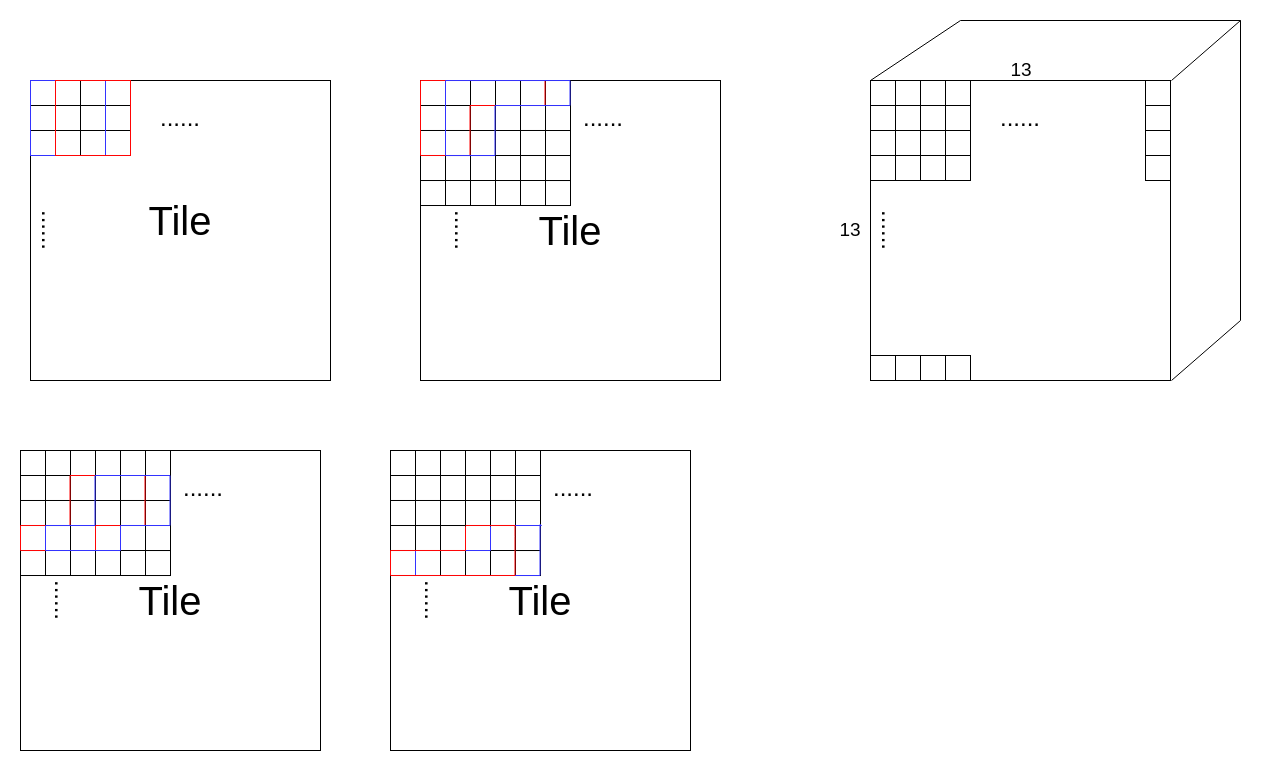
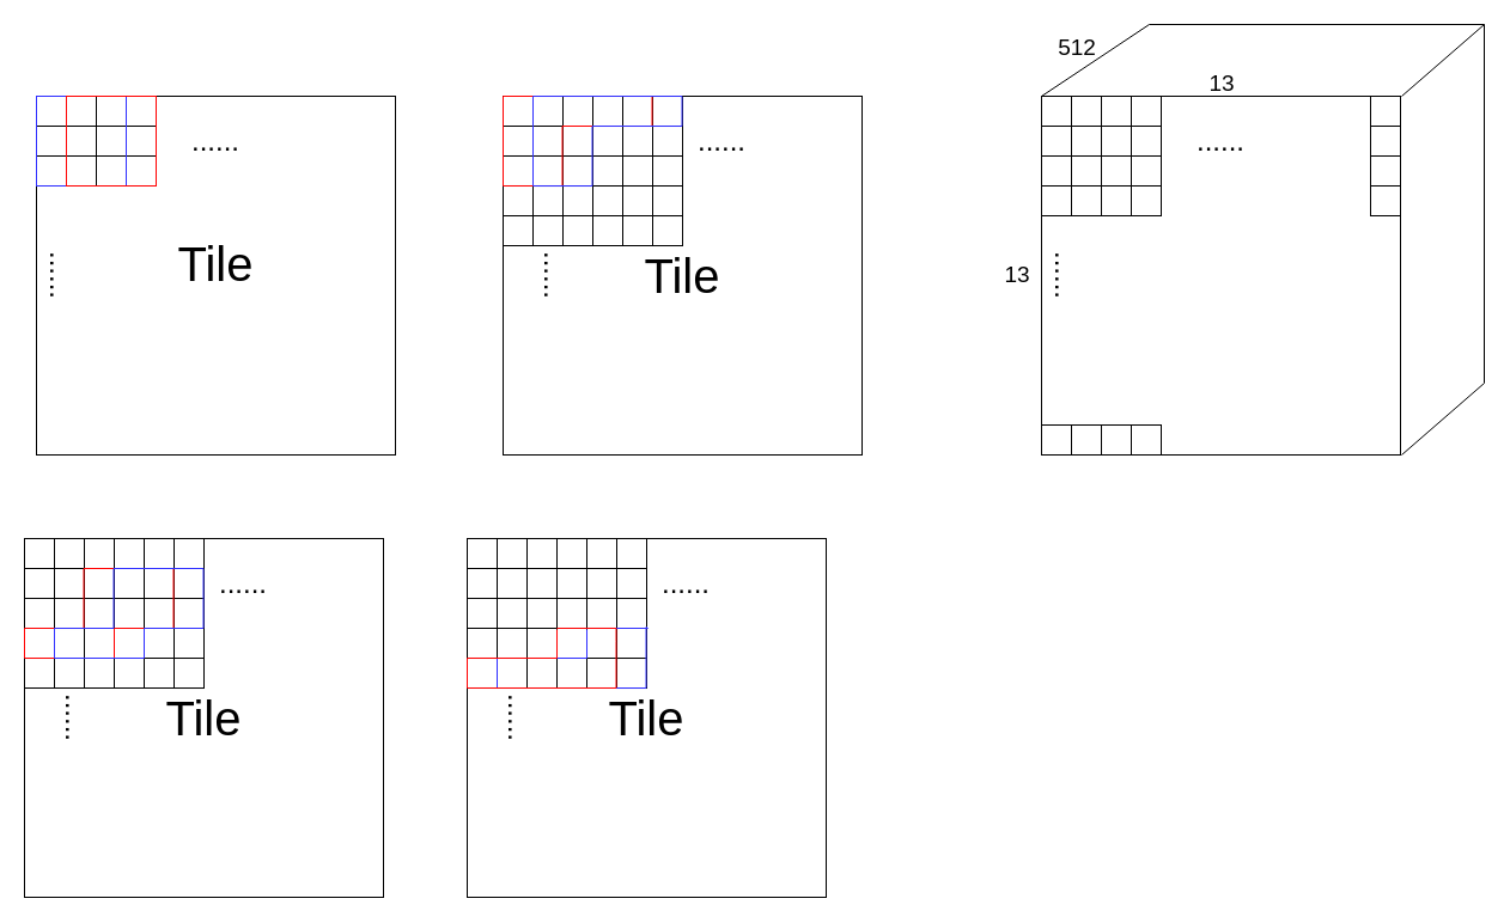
+ <mxCell id="176" value="&lt;font style=&quot;font-size: 19px&quot;&gt;512&lt;/font&gt;" style="text;html=1;strokeColor=none;fillColor=none;align=center;verticalAlign=middle;whiteSpace=wrap;rounded=0;" vertex="1" parent="141"><mxGeometry x="10" y="10" width="40" height="20" as="geometry" /></mxCell>
